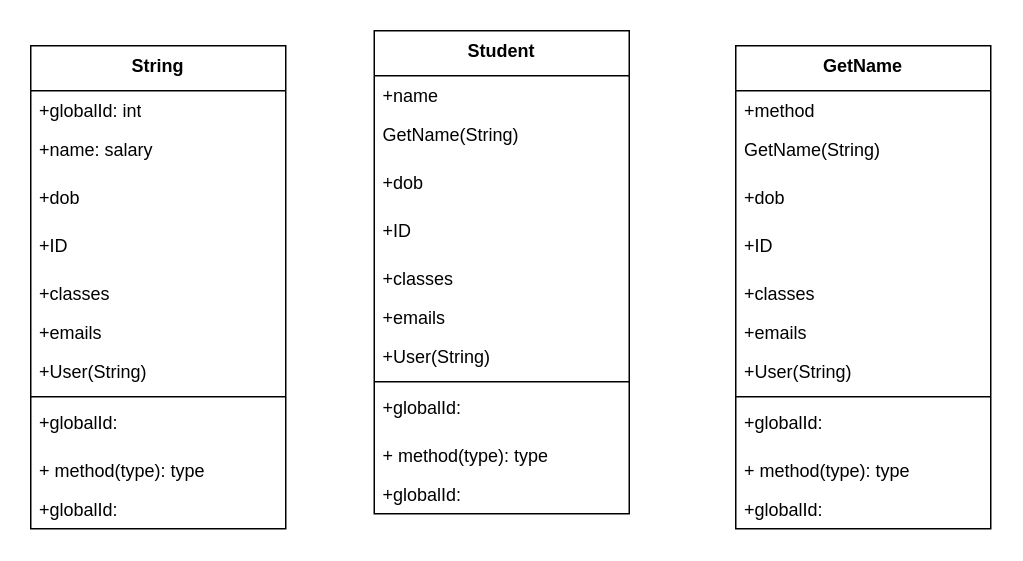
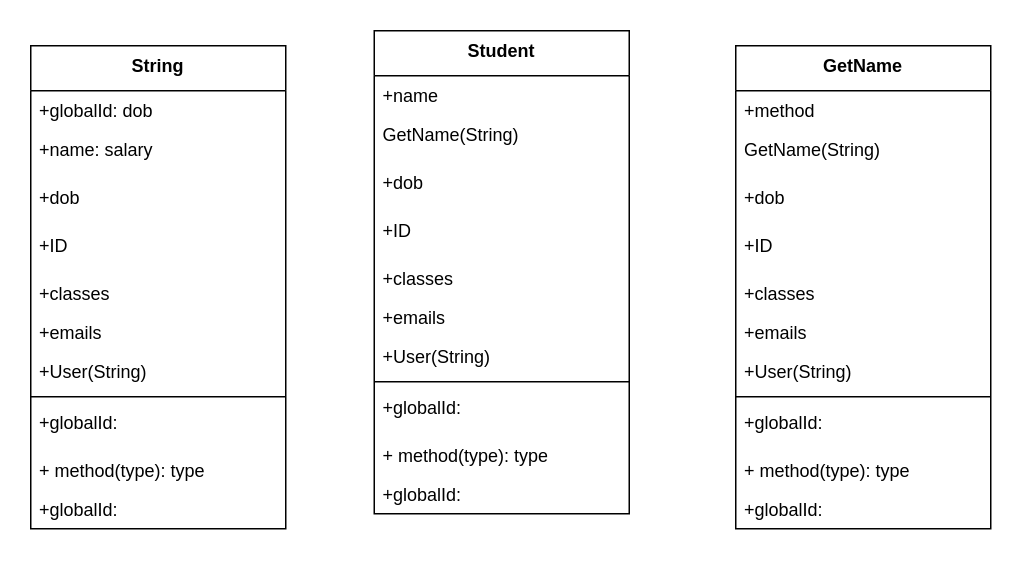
- <mxCell id="3" value="+globalId: int" style="text;strokeColor=none;fillColor=none;align=left;verticalAlign=top;spacingLeft=4;spacingRight=4;overflow=hidden;rotatable=0;points=[[0,0.5],[1,0.5]];portConstraint=eastwest;whiteSpace=wrap;html=1;" vertex="1" parent="2"><mxGeometry y="30" width="170" height="26" as="geometry" /></mxCell>
+ <mxCell id="3" value="+globalId: dob" style="text;strokeColor=none;fillColor=none;align=left;verticalAlign=top;spacingLeft=4;spacingRight=4;overflow=hidden;rotatable=0;points=[[0,0.5],[1,0.5]];portConstraint=eastwest;whiteSpace=wrap;html=1;" vertex="1" parent="2"><mxGeometry y="30" width="170" height="26" as="geometry" /></mxCell>
